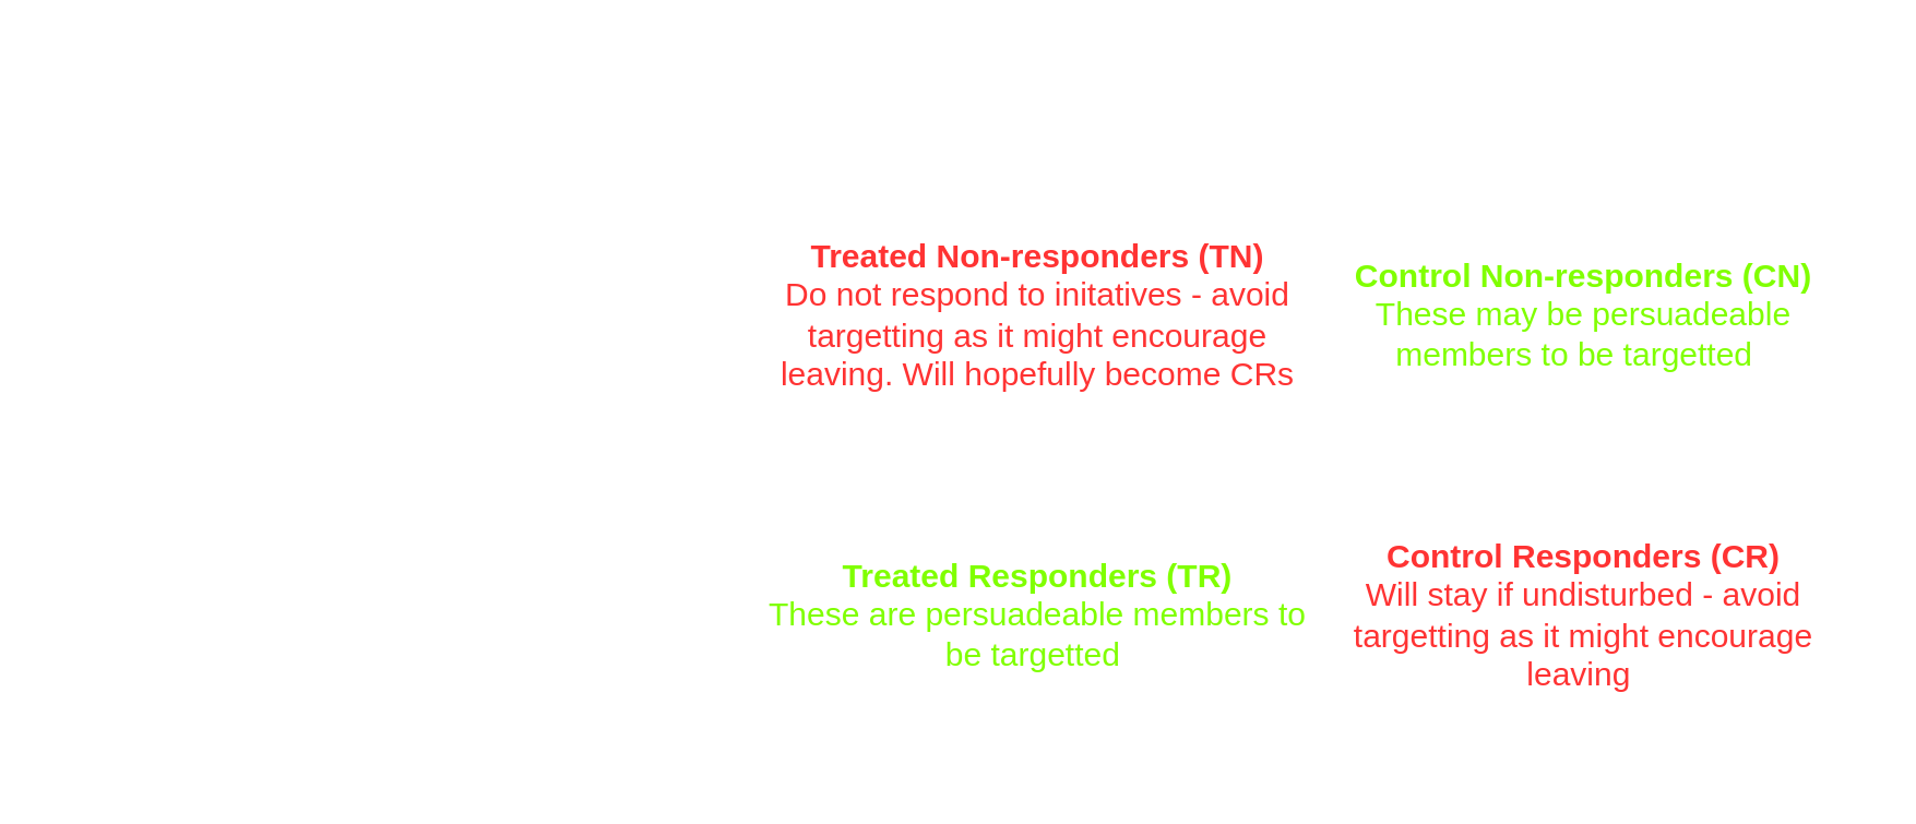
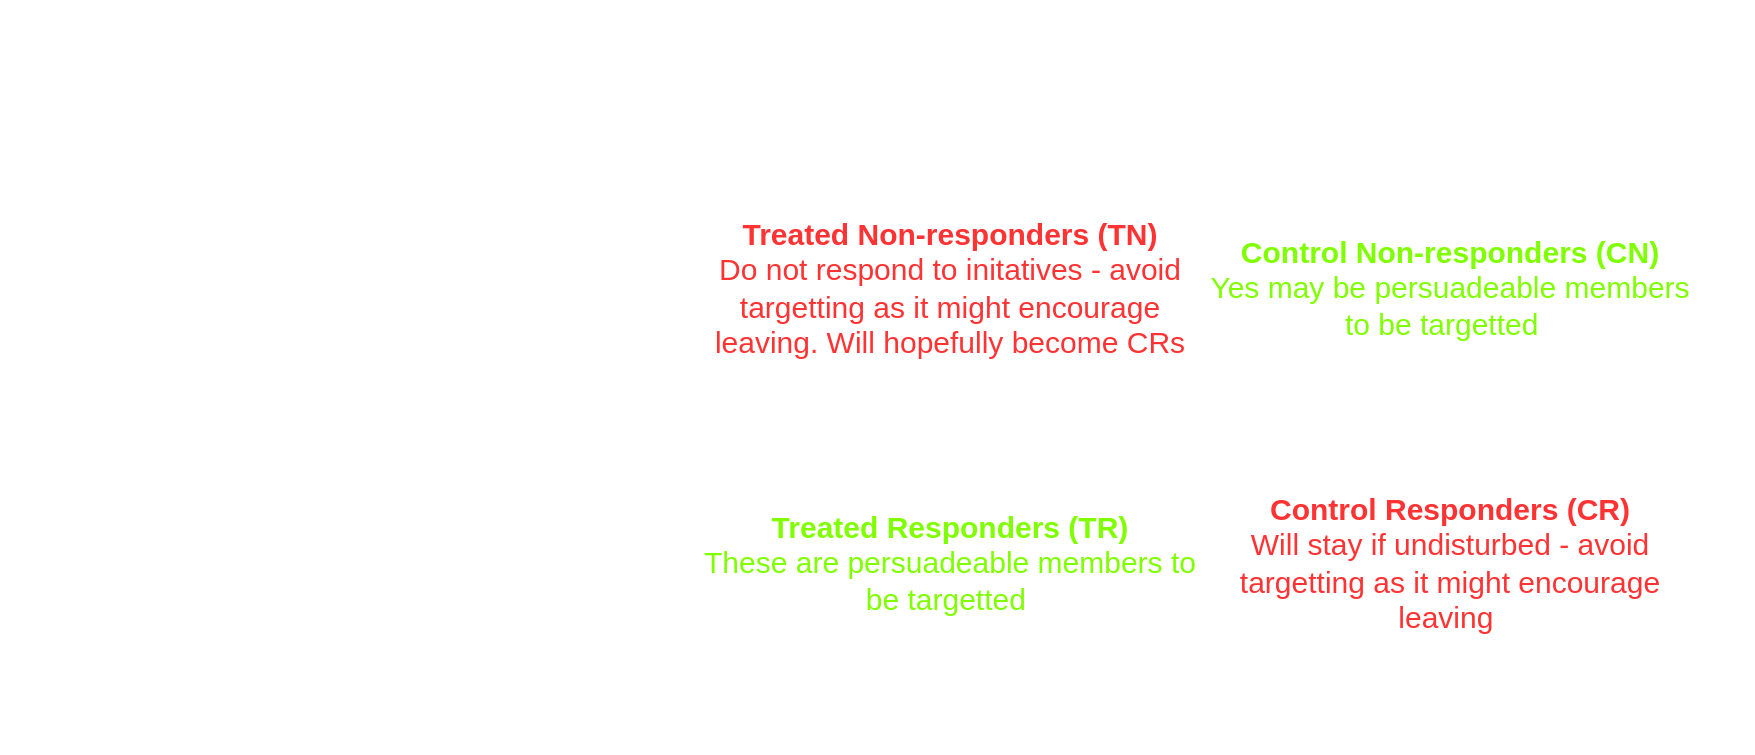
- <mxCell id="9" value="Control Non-responders (CN)&lt;br&gt;&lt;span style=&quot;font-weight: 400;&quot;&gt;These may be persuadeable members to be targetted&amp;nbsp;&lt;/span&gt;&lt;span style=&quot;font-weight: normal;&quot;&gt;&amp;nbsp;&lt;/span&gt;" style="rounded=0;whiteSpace=wrap;html=1;fontStyle=1;fillColor=none;fontColor=#80FF00;strokeColor=#FFFFFF;" vertex="1" parent="1"><mxGeometry x="480" y="60" width="200" height="110" as="geometry" /></mxCell>
+ <mxCell id="9" value="Control Non-responders (CN)&lt;br&gt;&lt;span style=&quot;font-weight: 400;&quot;&gt;Yes may be persuadeable members to be targetted&amp;nbsp;&lt;/span&gt;&lt;span style=&quot;font-weight: normal;&quot;&gt;&amp;nbsp;&lt;/span&gt;" style="rounded=0;whiteSpace=wrap;html=1;fontStyle=1;fillColor=none;fontColor=#80FF00;strokeColor=#FFFFFF;" vertex="1" parent="1"><mxGeometry x="480" y="60" width="200" height="110" as="geometry" /></mxCell>
